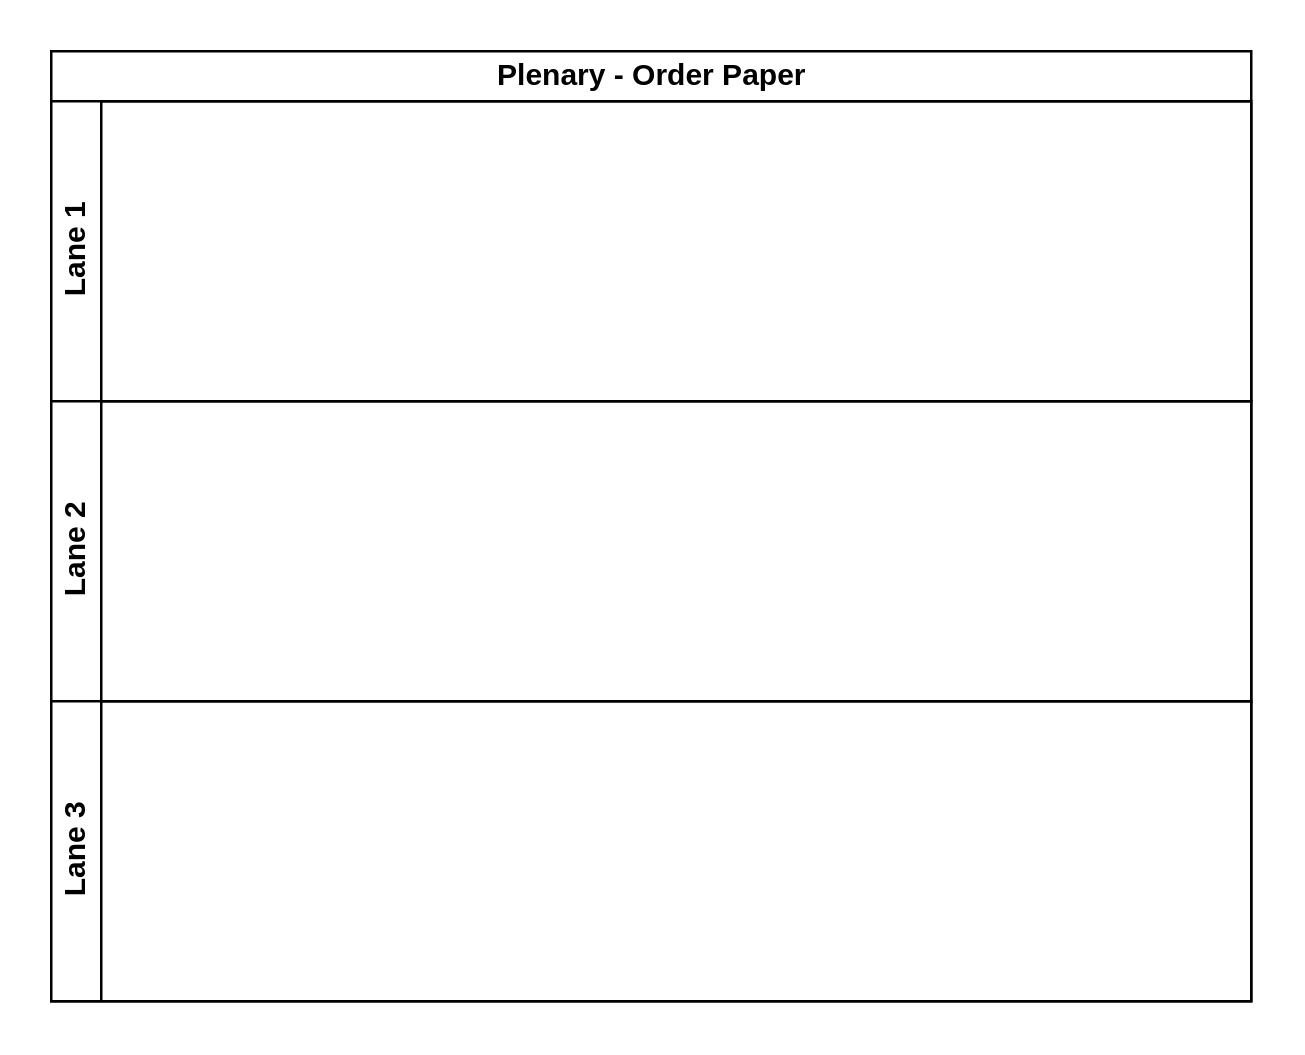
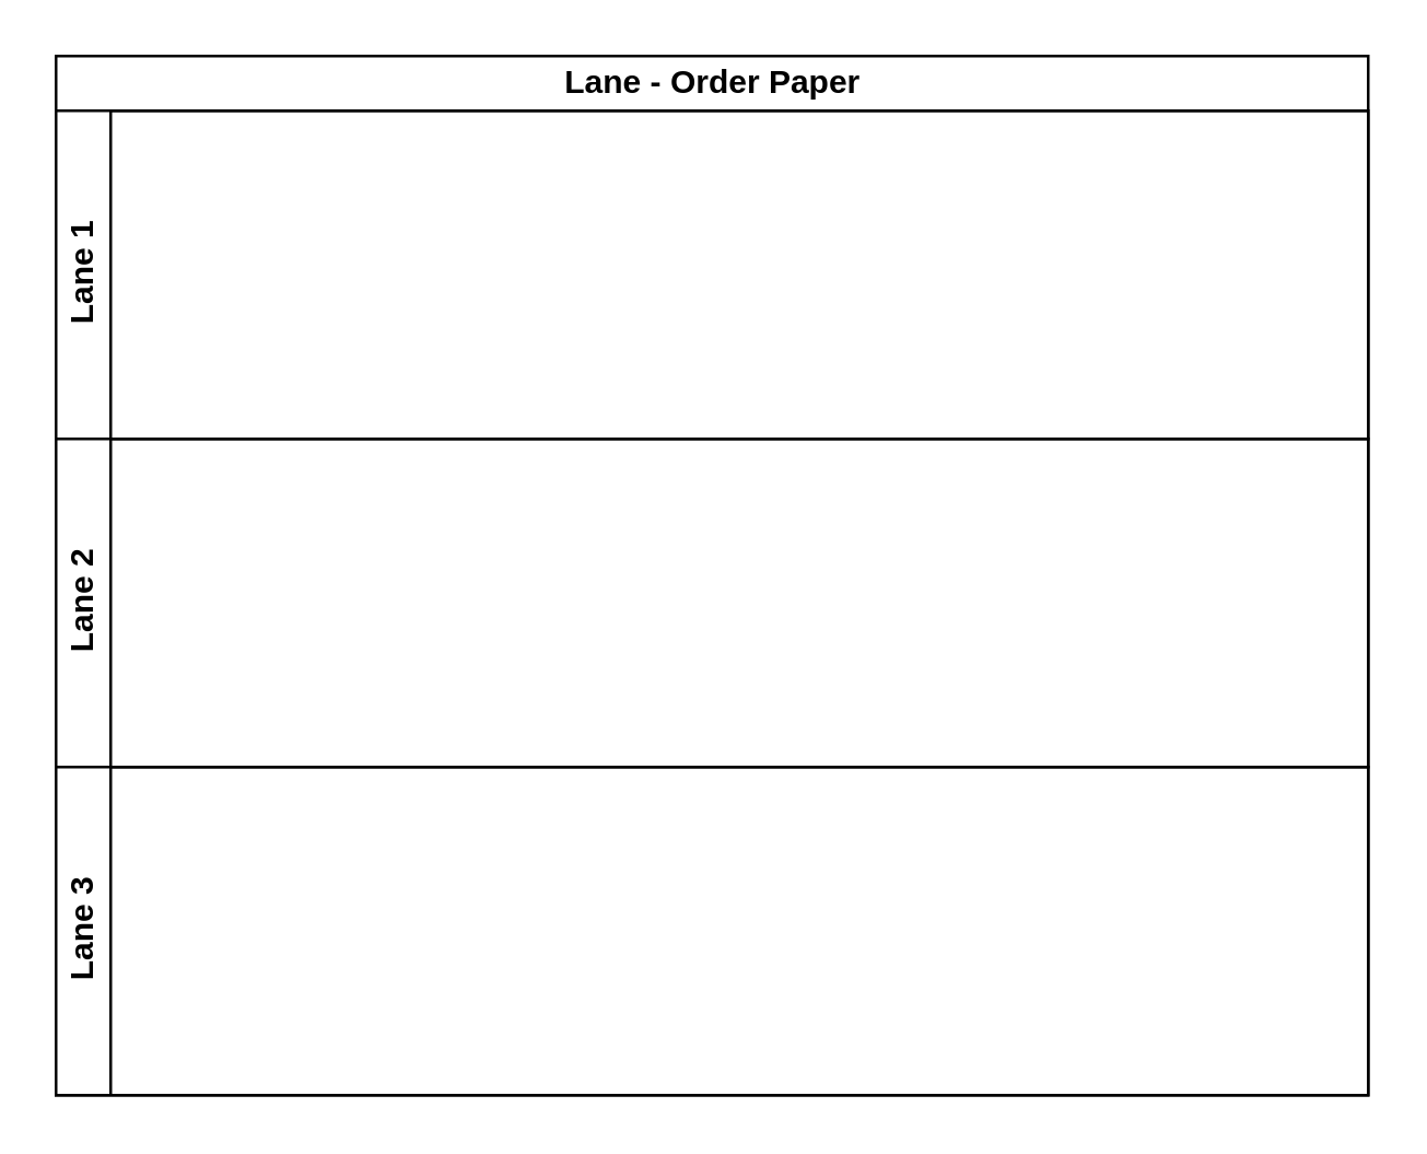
- <mxCell id="2" value="Plenary - Order Paper" style="swimlane;html=1;childLayout=stackLayout;resizeParent=1;resizeParentMax=0;horizontal=1;startSize=20;horizontalStack=0;" vertex="1" parent="1"><mxGeometry x="20" y="20" width="480" height="380" as="geometry" /></mxCell>
+ <mxCell id="2" value="Lane - Order Paper" style="swimlane;html=1;childLayout=stackLayout;resizeParent=1;resizeParentMax=0;horizontal=1;startSize=20;horizontalStack=0;" vertex="1" parent="1"><mxGeometry x="20" y="20" width="480" height="380" as="geometry" /></mxCell>
